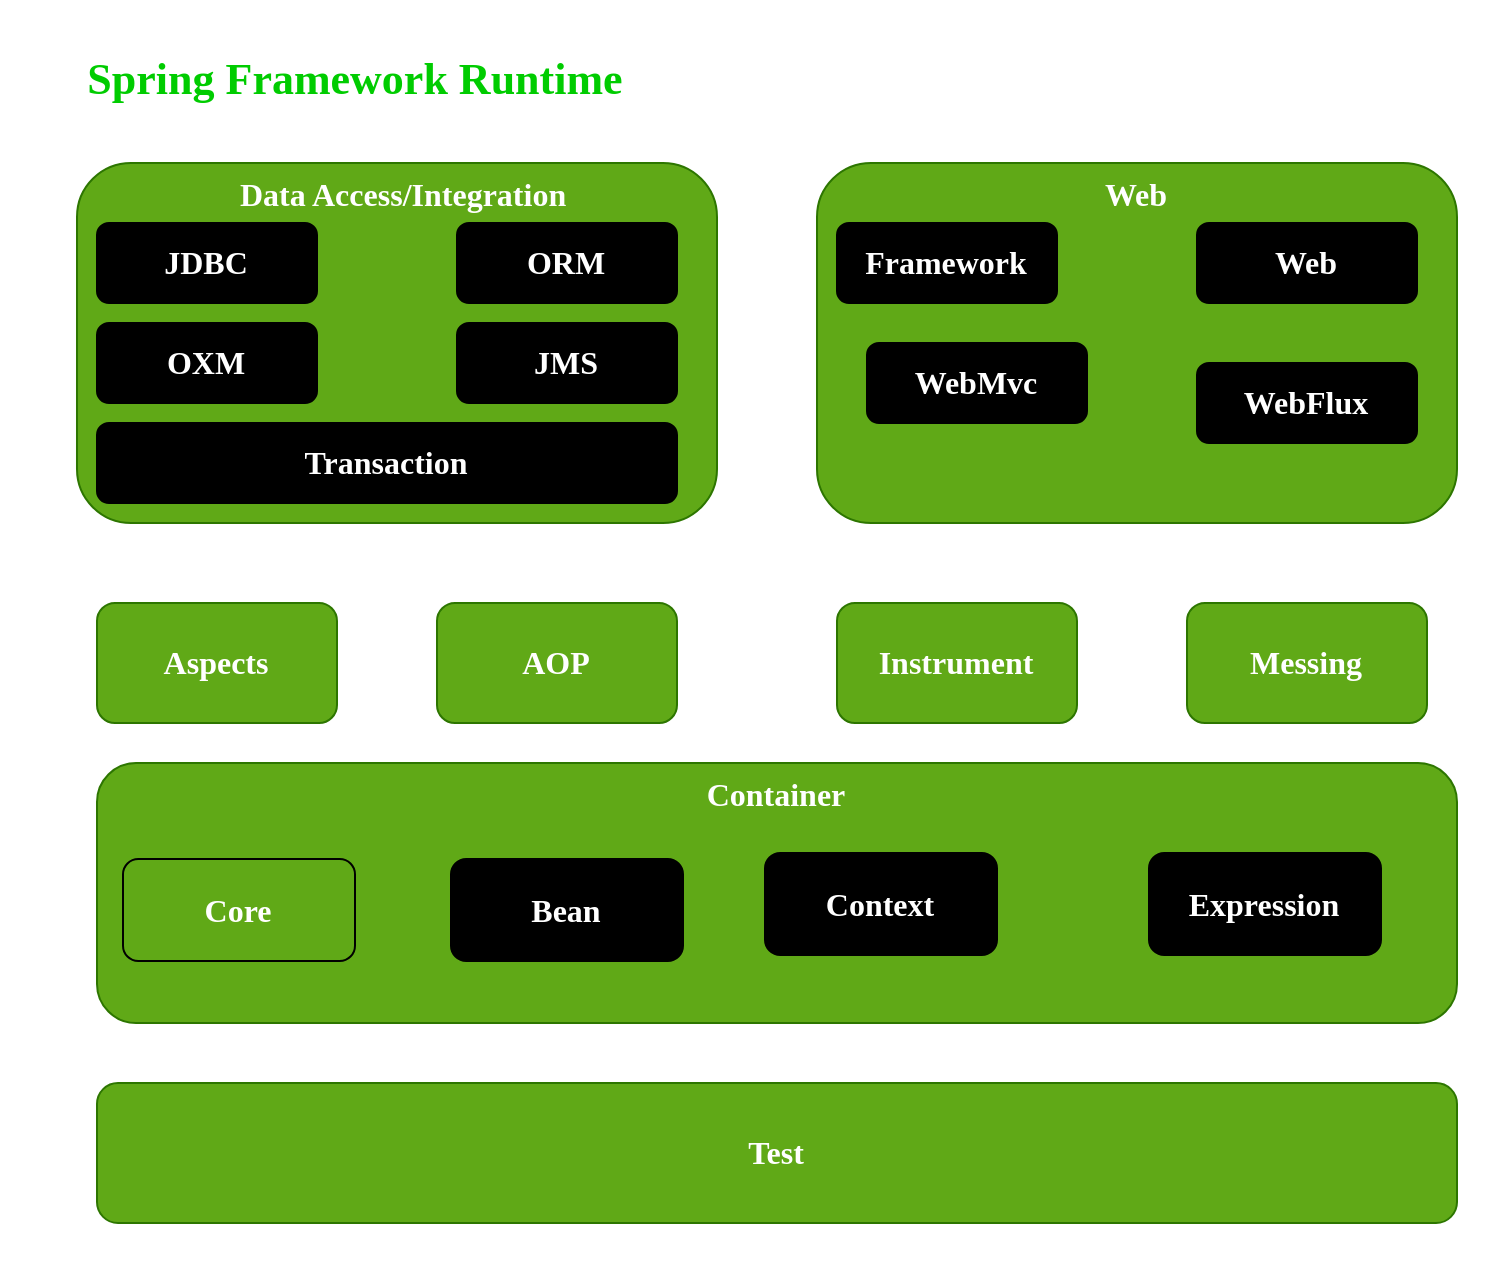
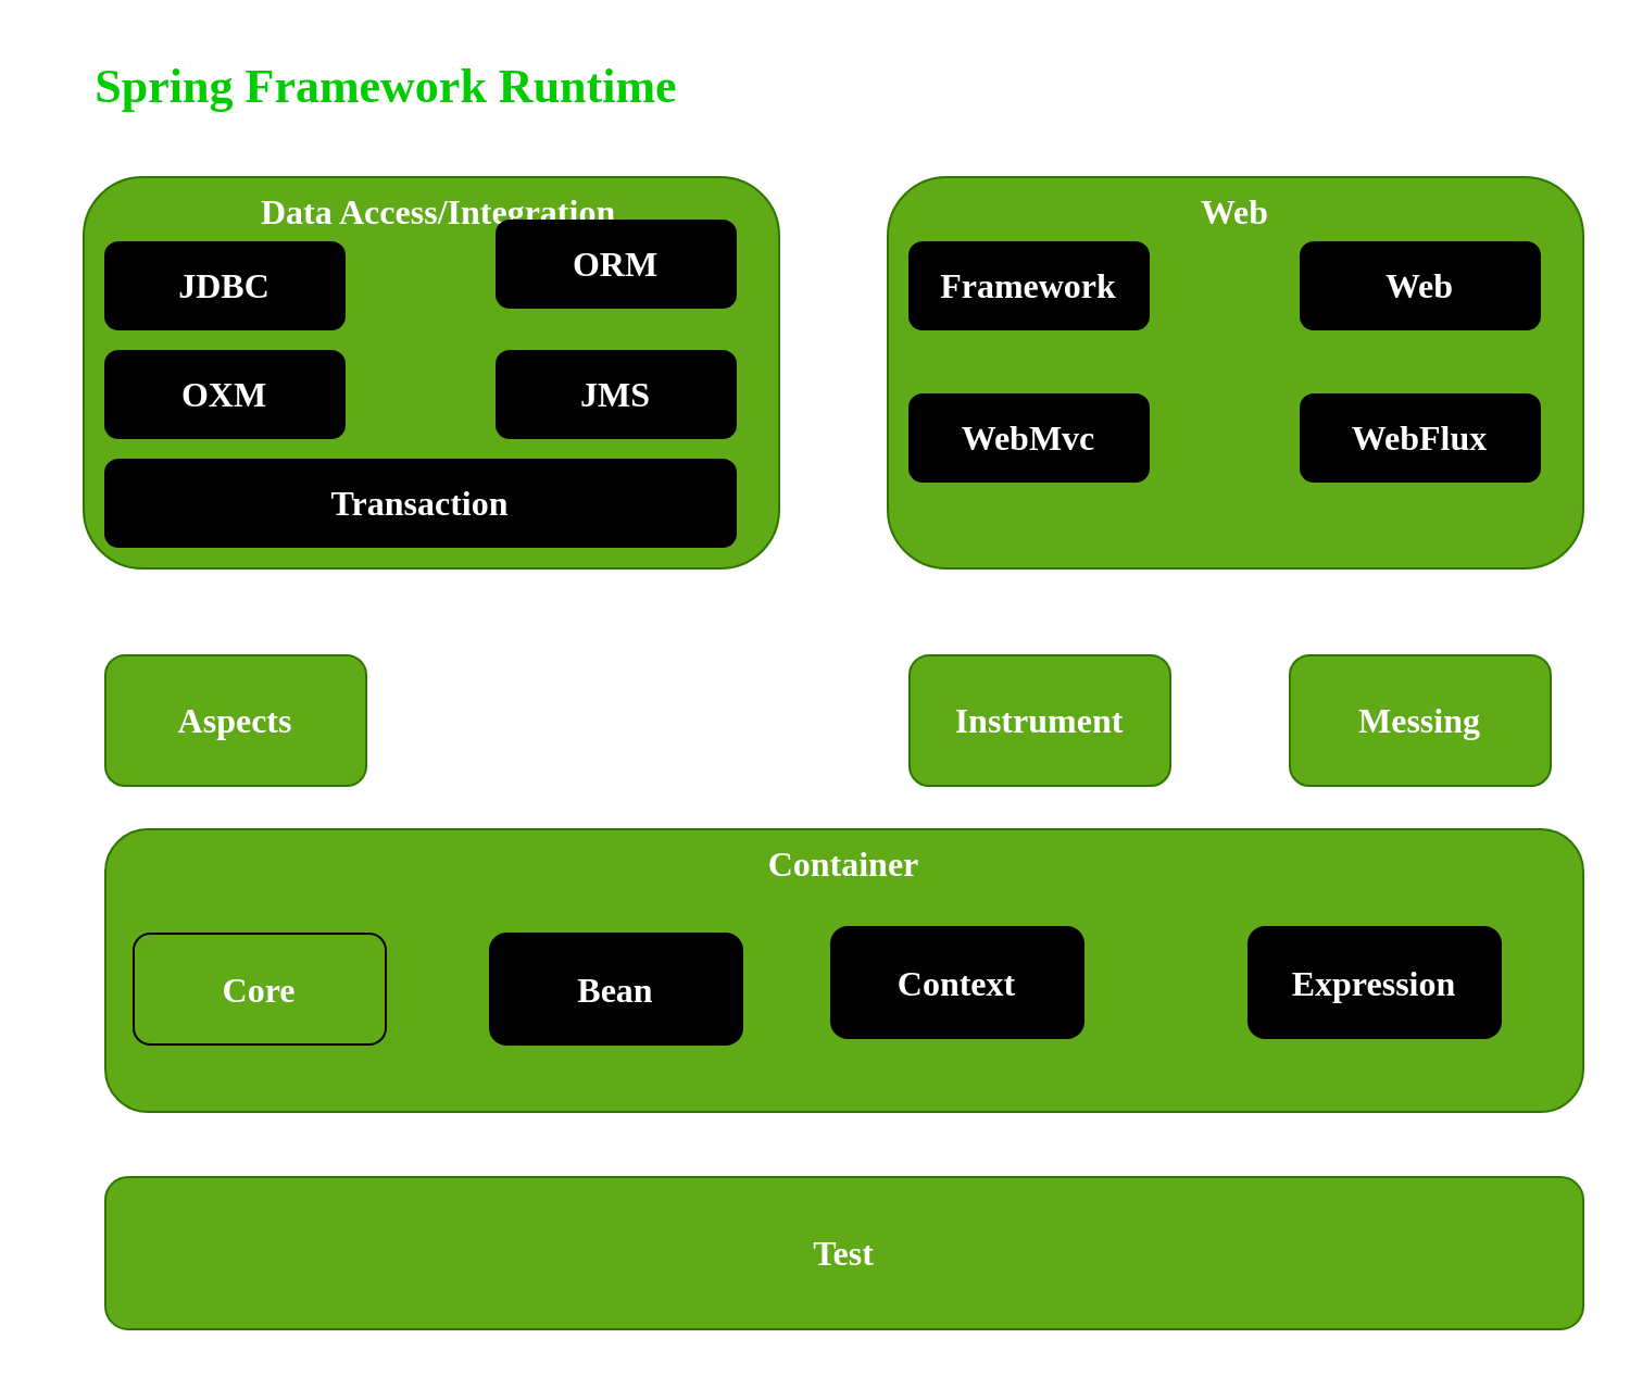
- <mxCell id="12" value="ORM" style="rounded=1;whiteSpace=wrap;html=1;fontFamily=Times New Roman;fontSize=16;align=center;fillColor=#000000;fontColor=#FFFFFF;fontStyle=1" vertex="1" parent="1"><mxGeometry x="228" y="111" width="110" height="40" as="geometry" /></mxCell>
+ <mxCell id="12" value="ORM" style="rounded=1;whiteSpace=wrap;html=1;fontFamily=Times New Roman;fontSize=16;align=center;fillColor=#000000;fontColor=#FFFFFF;fontStyle=1" vertex="1" parent="1"><mxGeometry x="228" y="101" width="110" height="40" as="geometry" /></mxCell>
- <mxCell id="16" value="WebMvc" style="rounded=1;whiteSpace=wrap;html=1;fontFamily=Times New Roman;fontSize=16;align=center;fillColor=#000000;fontColor=#FFFFFF;fontStyle=1" vertex="1" parent="1"><mxGeometry x="433" y="171" width="110" height="40" as="geometry" /></mxCell>
+ <mxCell id="16" value="WebMvc" style="rounded=1;whiteSpace=wrap;html=1;fontFamily=Times New Roman;fontSize=16;align=center;fillColor=#000000;fontColor=#FFFFFF;fontStyle=1" vertex="1" parent="1"><mxGeometry x="418" y="181" width="110" height="40" as="geometry" /></mxCell>
- <mxCell id="7" value="AOP" style="rounded=1;whiteSpace=wrap;html=1;fontFamily=Times New Roman;fontSize=16;fillColor=#60a917;strokeColor=#2D7600;fontColor=#ffffff;fontStyle=1" vertex="1" parent="1"><mxGeometry x="218" y="301" width="120" height="60" as="geometry" /></mxCell>
